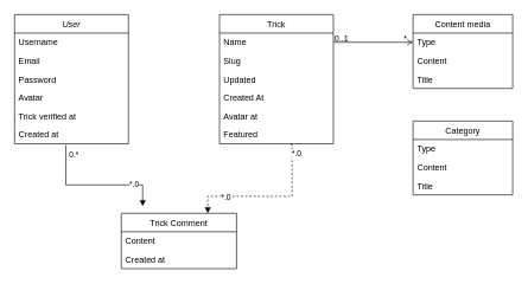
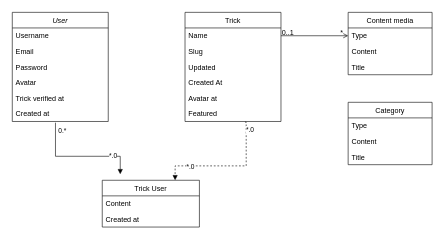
- <mxCell id="16" value="Trick Comment" style="swimlane;fontStyle=0;childLayout=stackLayout;horizontal=1;startSize=26;fillColor=none;horizontalStack=0;resizeParent=1;resizeParentMax=0;resizeLast=0;collapsible=1;marginBottom=0;" vertex="1" parent="1"><mxGeometry x="170" y="300" width="162" height="78" as="geometry" /></mxCell>
+ <mxCell id="16" value="Trick User" style="swimlane;fontStyle=0;childLayout=stackLayout;horizontal=1;startSize=26;fillColor=none;horizontalStack=0;resizeParent=1;resizeParentMax=0;resizeLast=0;collapsible=1;marginBottom=0;" vertex="1" parent="1"><mxGeometry x="170" y="300" width="162" height="78" as="geometry" /></mxCell>
